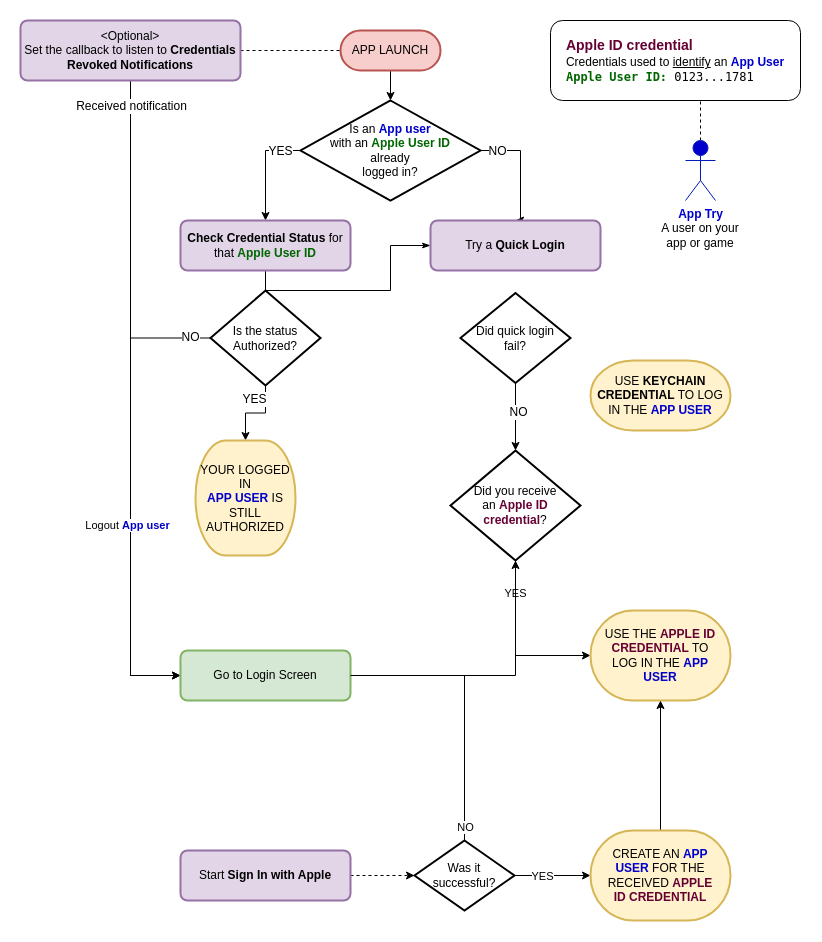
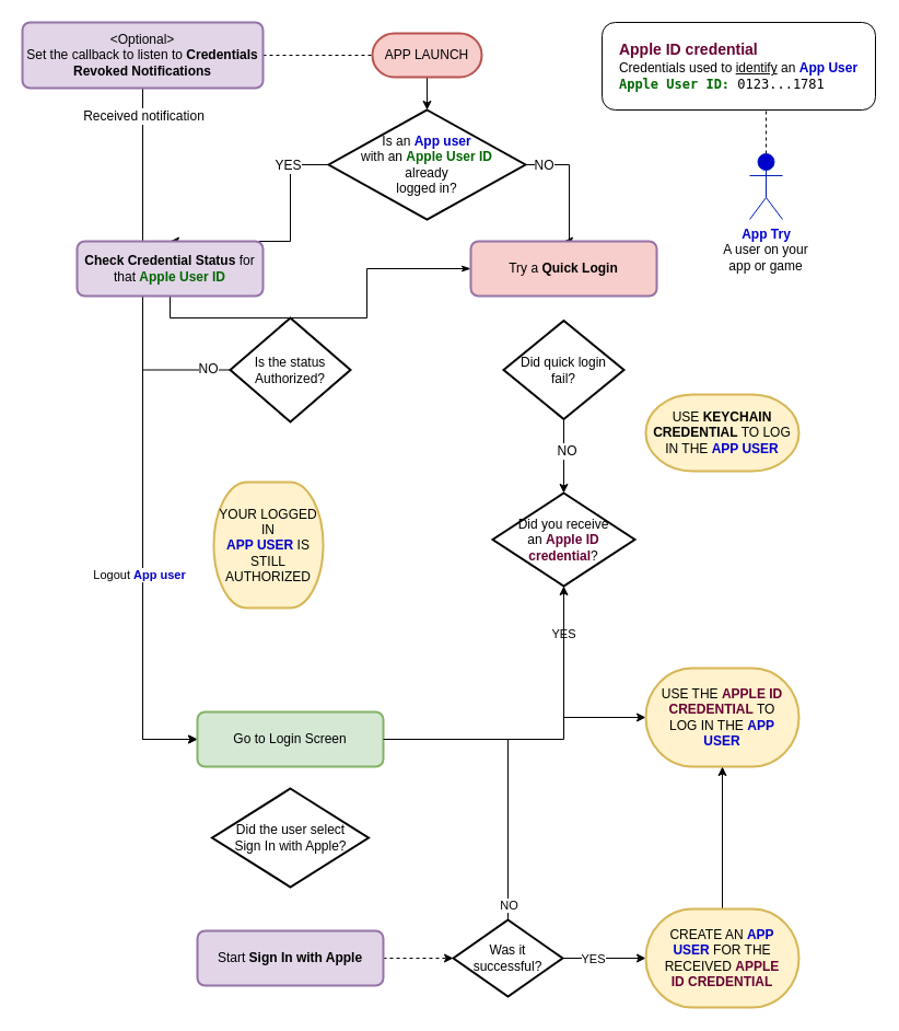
- <mxCell id="14" value="&lt;b&gt;Check Credential Status&lt;/b&gt; for that &lt;b&gt;&lt;font color=&quot;#006600&quot;&gt;Apple User ID&lt;/font&gt;&lt;/b&gt;" style="rounded=1;whiteSpace=wrap;html=1;absoluteArcSize=1;arcSize=14;strokeWidth=2;fillColor=#e1d5e7;strokeColor=#9673a6;" parent="1" vertex="1"><mxGeometry x="180" y="220" width="170" height="50" as="geometry" /></mxCell>
+ <mxCell id="14" value="&lt;b&gt;Check Credential Status&lt;/b&gt; for that &lt;b&gt;&lt;font color=&quot;#006600&quot;&gt;Apple User ID&lt;/font&gt;&lt;/b&gt;" style="rounded=1;whiteSpace=wrap;html=1;absoluteArcSize=1;arcSize=14;strokeWidth=2;fillColor=#e1d5e7;strokeColor=#9673a6;" parent="1" vertex="1"><mxGeometry x="70" y="220" width="170" height="50" as="geometry" /></mxCell>
- <mxCell id="34" value="Try a &lt;b&gt;Quick Login&lt;/b&gt;" style="rounded=1;whiteSpace=wrap;html=1;absoluteArcSize=1;arcSize=14;strokeWidth=2;fillColor=#e1d5e7;strokeColor=#9673a6;" parent="1" vertex="1"><mxGeometry x="430" y="220" width="170" height="50" as="geometry" /></mxCell>
+ <mxCell id="34" value="Try a &lt;b&gt;Quick Login&lt;/b&gt;" style="rounded=1;whiteSpace=wrap;html=1;absoluteArcSize=1;arcSize=14;strokeWidth=2;fillColor=#f8cecc;strokeColor=#9673a6;" parent="1" vertex="1"><mxGeometry x="430" y="220" width="170" height="50" as="geometry" /></mxCell>
- <mxCell id="15" style="edgeStyle=orthogonalEdgeStyle;rounded=0;orthogonalLoop=1;jettySize=auto;html=1;entryX=0.5;entryY=0;entryDx=0;entryDy=0;entryPerimeter=0;" parent="1" source="20" target="21" edge="1"><mxGeometry relative="1" as="geometry" /></mxCell>
- <mxCell id="16" value="YES" style="text;html=1;align=center;verticalAlign=middle;resizable=0;points=[];labelBackgroundColor=#ffffff;" parent="15" vertex="1" connectable="0"><mxGeometry x="0.006" y="1" relative="1" as="geometry"><mxPoint x="-1" y="-15" as="offset" /></mxGeometry></mxCell>
- <mxCell id="27" value="&lt;div&gt;Did you receive&lt;/div&gt;&lt;div&gt;an &lt;font color=&quot;#660033&quot;&gt;&lt;b&gt;Apple ID&lt;/b&gt;&lt;/font&gt;&lt;/div&gt;&lt;div&gt;&lt;font color=&quot;#660033&quot;&gt;&lt;b&gt;credential&lt;/b&gt;&lt;/font&gt;?&lt;/div&gt;" style="strokeWidth=2;html=1;shape=mxgraph.flowchart.decision;whiteSpace=wrap;" parent="1" vertex="1"><mxGeometry x="450" y="450" width="130" height="110" as="geometry" /></mxCell>
+ <mxCell id="27" value="&lt;div&gt;Did you receive&lt;/div&gt;&lt;div&gt;an &lt;font color=&quot;#660033&quot;&gt;&lt;b&gt;Apple ID&lt;/b&gt;&lt;/font&gt;&lt;/div&gt;&lt;div&gt;&lt;font color=&quot;#660033&quot;&gt;&lt;b&gt;credential&lt;/b&gt;&lt;/font&gt;?&lt;/div&gt;" style="strokeWidth=2;html=1;shape=mxgraph.flowchart.decision;whiteSpace=wrap;" parent="1" vertex="1"><mxGeometry x="450" y="450" width="130" height="85" as="geometry" /></mxCell>
+ <mxCell id="31" value="&lt;div&gt;Did the user select&lt;/div&gt;&lt;div&gt;Sign In with Apple?&lt;br&gt;&lt;/div&gt;" style="strokeWidth=2;html=1;shape=mxgraph.flowchart.decision;whiteSpace=wrap;" parent="1" vertex="1"><mxGeometry x="193.5" y="720" width="143" height="90" as="geometry" /></mxCell>
